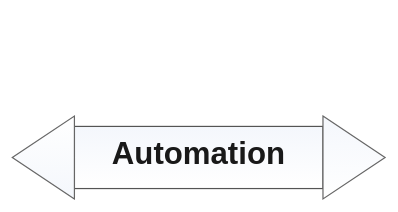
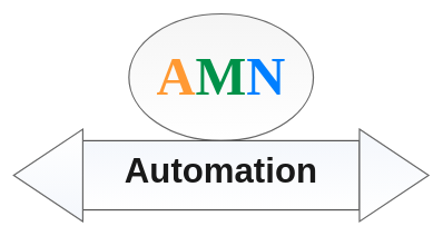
+ <mxCell id="3" value="&lt;font face=&quot;Tahoma&quot; style=&quot;font-size: 81px&quot;&gt;&lt;b&gt;&lt;font style=&quot;font-size: 81px&quot; color=&quot;#ff9933&quot;&gt;A&lt;/font&gt;&lt;font style=&quot;font-size: 81px&quot; color=&quot;#009149&quot;&gt;M&lt;/font&gt;&lt;font color=&quot;#007fff&quot; style=&quot;font-size: 81px&quot;&gt;N&lt;/font&gt;&lt;/b&gt;&lt;/font&gt;" style="ellipse;whiteSpace=wrap;html=1;fillColor=#f5f5f5;strokeColor=#666666;fontColor=#333333;strokeWidth=2;gradientColor=#ffffff;" parent="2" vertex="1"><mxGeometry x="172.778" width="276.444" height="190.056" as="geometry" /></mxCell>
